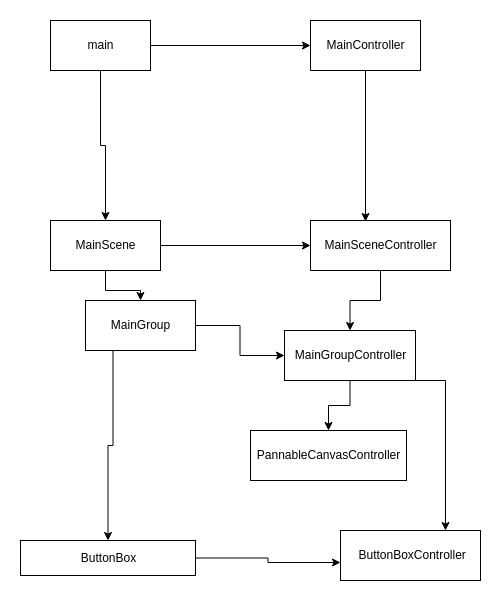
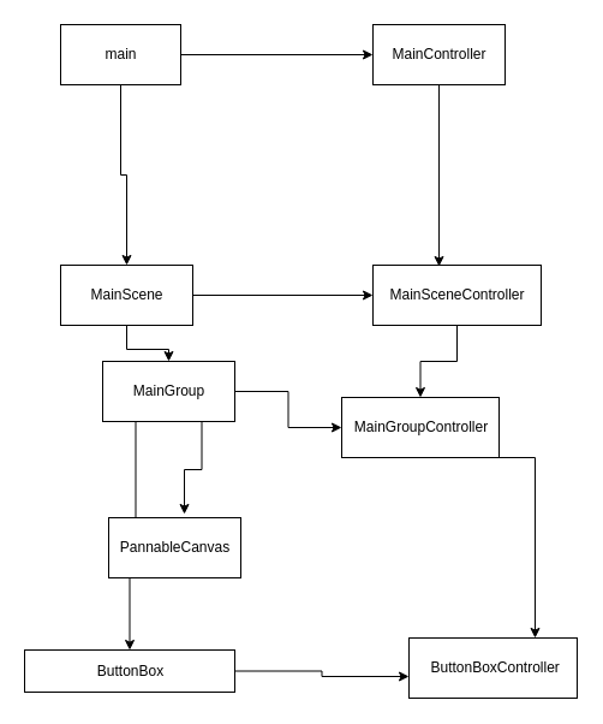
+ <mxCell id="18" style="edgeStyle=orthogonalEdgeStyle;rounded=0;orthogonalLoop=1;jettySize=auto;html=1;exitX=0.75;exitY=1;exitDx=0;exitDy=0;entryX=0.573;entryY=-0.06;entryDx=0;entryDy=0;entryPerimeter=0;" edge="1" parent="1" source="20" target="23"><mxGeometry relative="1" as="geometry" /></mxCell>
- <mxCell id="12" style="edgeStyle=orthogonalEdgeStyle;rounded=0;orthogonalLoop=1;jettySize=auto;html=1;entryX=0.5;entryY=0;entryDx=0;entryDy=0;" edge="1" parent="1" source="14" target="15"><mxGeometry relative="1" as="geometry" /></mxCell>
+ <mxCell id="23" value="PannableCanvas" style="html=1;" vertex="1" parent="1"><mxGeometry x="90" y="430" width="110" height="50" as="geometry" /></mxCell>
- <mxCell id="15" value="PannableCanvasController" style="html=1;" vertex="1" parent="1"><mxGeometry x="250" y="430" width="156" height="50" as="geometry" /></mxCell>
